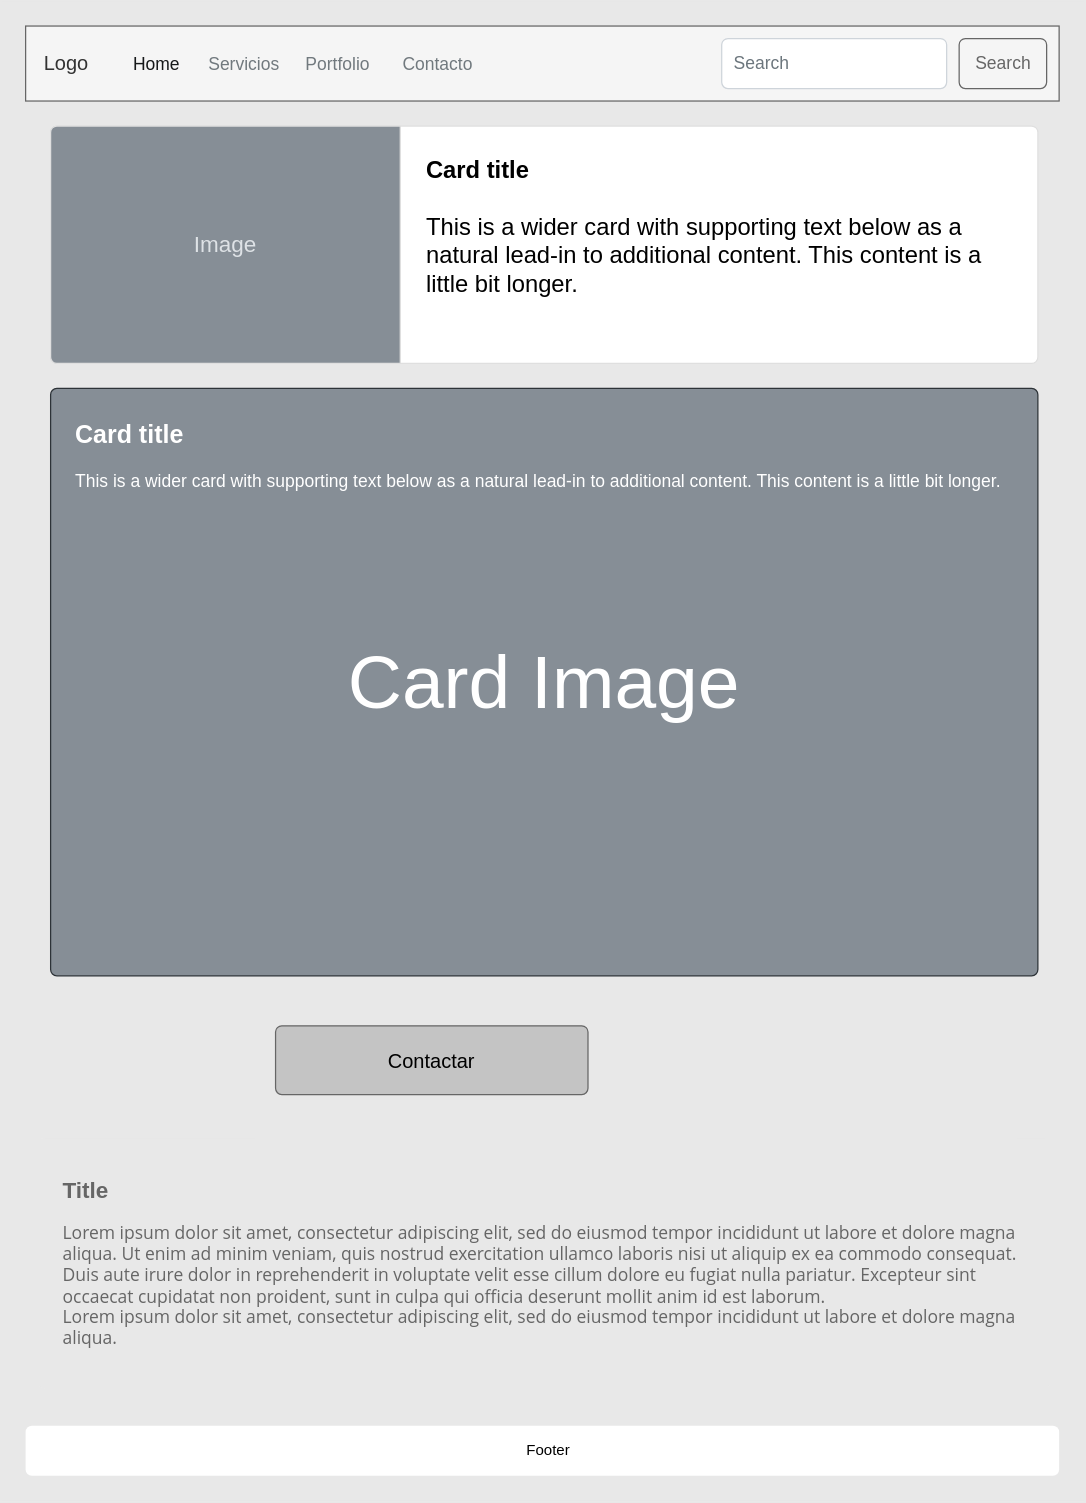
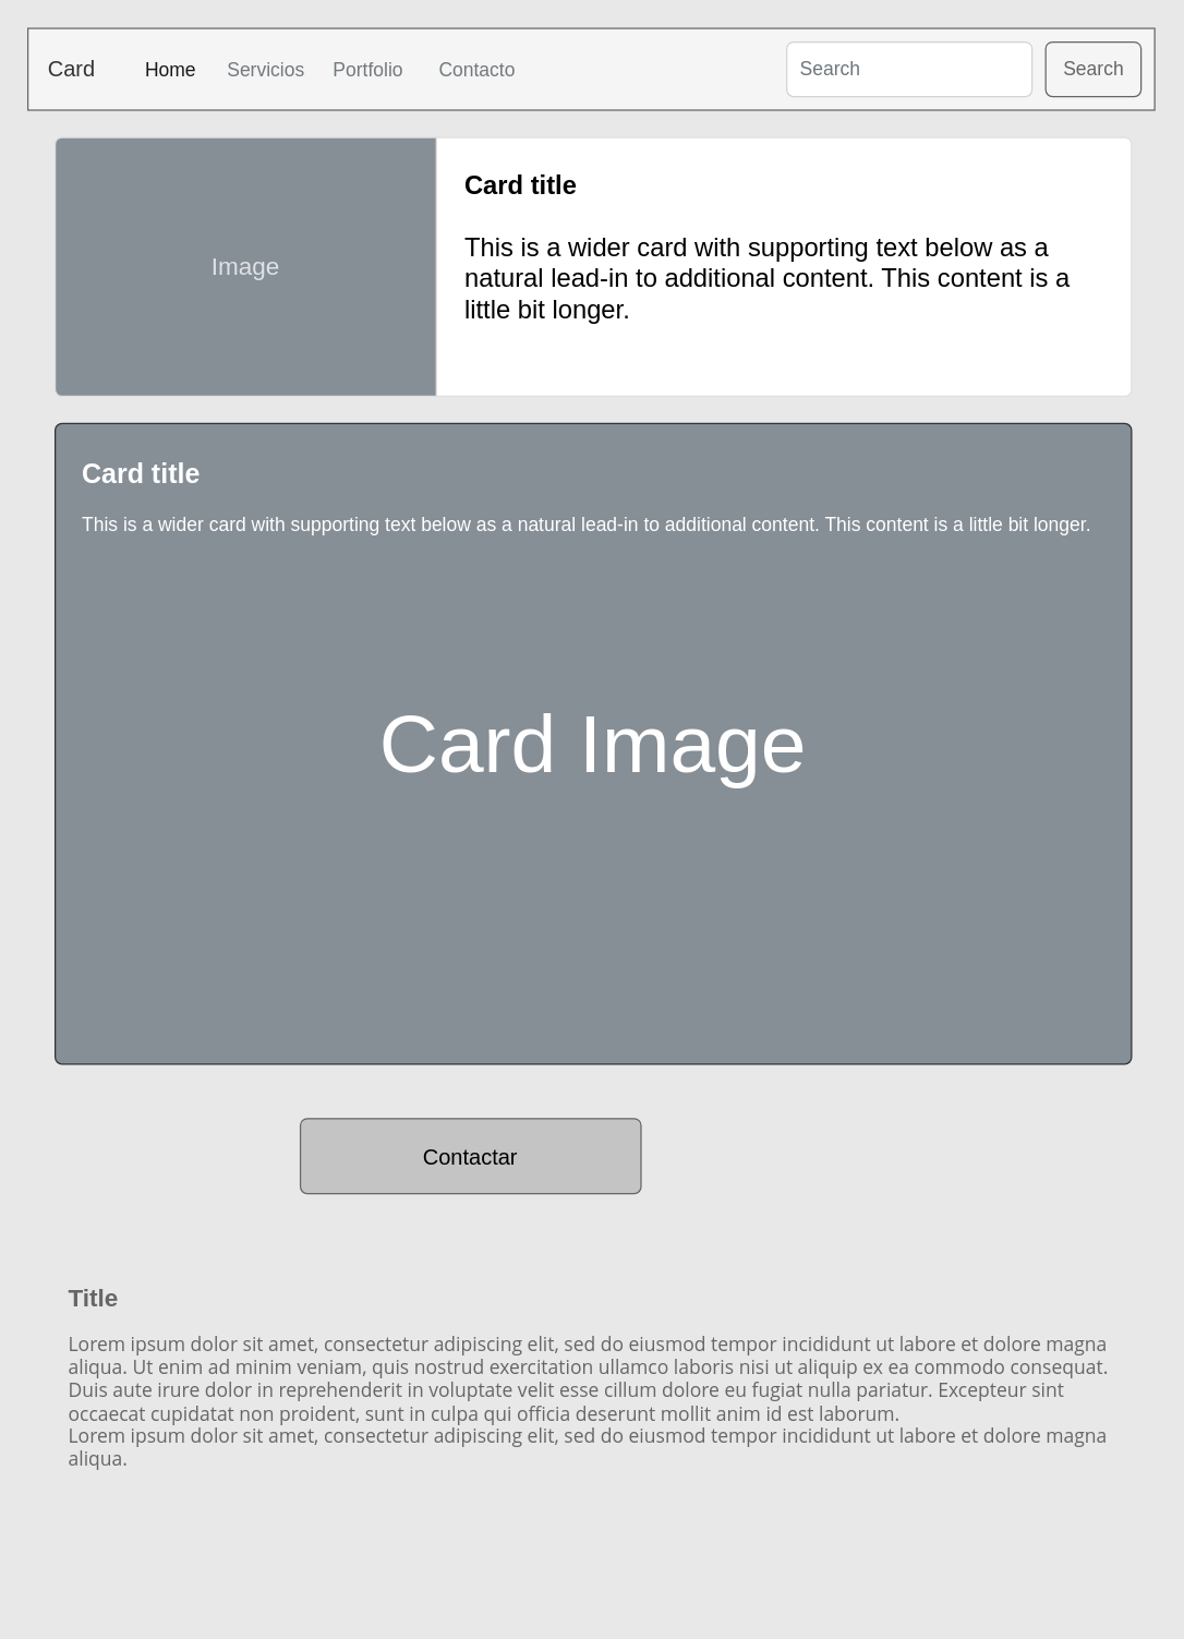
- <mxCell id="2" value="Logo" style="html=1;shadow=0;dashed=0;fontSize=16;align=left;spacing=15;fillColor=#f5f5f5;fontColor=#333333;strokeColor=#666666;" vertex="1" parent="1"><mxGeometry width="827" height="60" as="geometry" x="20" y="20" /></mxCell>
+ <mxCell id="2" value="Card" style="html=1;shadow=0;dashed=0;fontSize=16;align=left;spacing=15;fillColor=#f5f5f5;fontColor=#333333;strokeColor=#666666;" vertex="1" parent="1"><mxGeometry width="827" height="60" as="geometry" x="20" y="20" /></mxCell>
- <mxCell id="15" value="Footer" style="html=1;shadow=0;dashed=0;shape=mxgraph.bootstrap.rrect;rSize=5;strokeWidth=1;whiteSpace=wrap;align=center;verticalAlign=middle;spacingLeft=10;strokeColor=none;" vertex="1" parent="1"><mxGeometry y="1140" width="827" height="40" as="geometry" x="20" /></mxCell>
